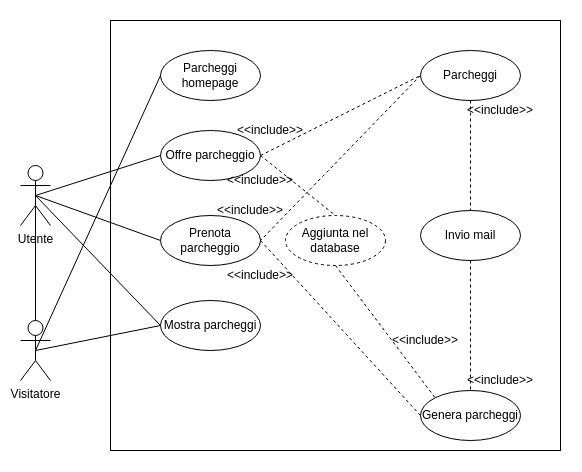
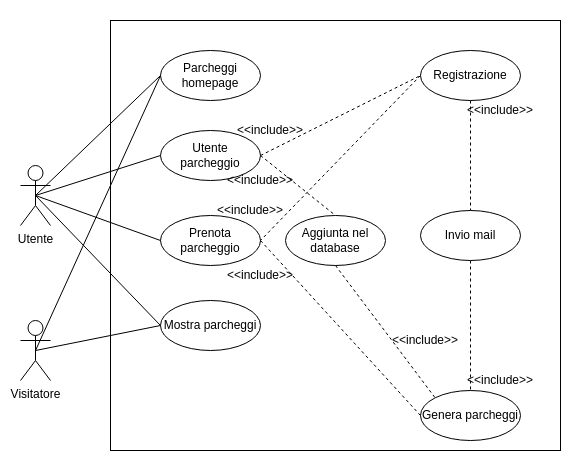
- <mxCell id="7" value="Parcheggi" style="ellipse;whiteSpace=wrap;html=1;" vertex="1" parent="1"><mxGeometry x="420" y="50" width="100" height="50" as="geometry" /></mxCell>
+ <mxCell id="7" value="Registrazione" style="ellipse;whiteSpace=wrap;html=1;" vertex="1" parent="1"><mxGeometry x="420" y="50" width="100" height="50" as="geometry" /></mxCell>
- <mxCell id="12" value="Offre parcheggio" style="ellipse;whiteSpace=wrap;html=1;" vertex="1" parent="1"><mxGeometry x="160" y="130" width="100" height="50" as="geometry" /></mxCell>
+ <mxCell id="12" value="Utente parcheggio" style="ellipse;whiteSpace=wrap;html=1;" vertex="1" parent="1"><mxGeometry x="160" y="130" width="100" height="50" as="geometry" /></mxCell>
- <mxCell id="27" value="Aggiunta nel database" style="ellipse;whiteSpace=wrap;html=1;dashed=1;" vertex="1" parent="1"><mxGeometry x="285" y="215" width="100" height="50" as="geometry" /></mxCell>
+ <mxCell id="27" value="Aggiunta nel database" style="ellipse;whiteSpace=wrap;html=1;" vertex="1" parent="1"><mxGeometry x="285" y="215" width="100" height="50" as="geometry" /></mxCell>
- <mxCell id="11" value="" style="endArrow=none;html=1;exitX=0.5;exitY=0.5;exitDx=0;exitDy=0;exitPerimeter=0;" edge="1" parent="1" source="2" target="3"><mxGeometry width="50" height="50" relative="1" as="geometry"><mxPoint x="60" y="150" as="sourcePoint" /><mxPoint x="110" y="100" as="targetPoint" /></mxGeometry></mxCell>
+ <mxCell id="11" value="" style="endArrow=none;html=1;exitX=0.5;exitY=0.5;exitDx=0;exitDy=0;exitPerimeter=0;entryX=0;entryY=0.5;entryDx=0;entryDy=0;" edge="1" parent="1" source="2" target="6"><mxGeometry width="50" height="50" relative="1" as="geometry"><mxPoint x="60" y="150" as="sourcePoint" /><mxPoint x="110" y="100" as="targetPoint" /></mxGeometry></mxCell>
